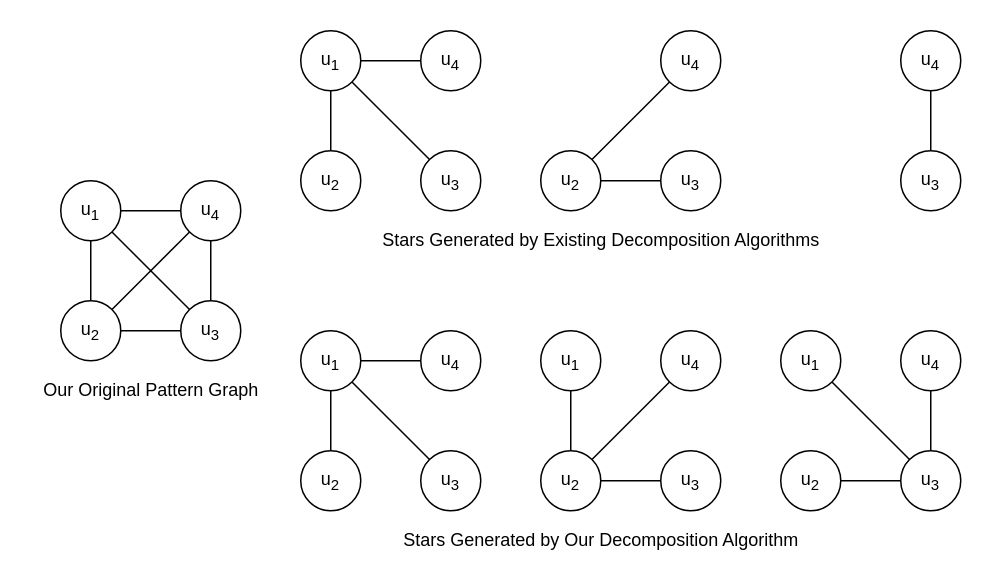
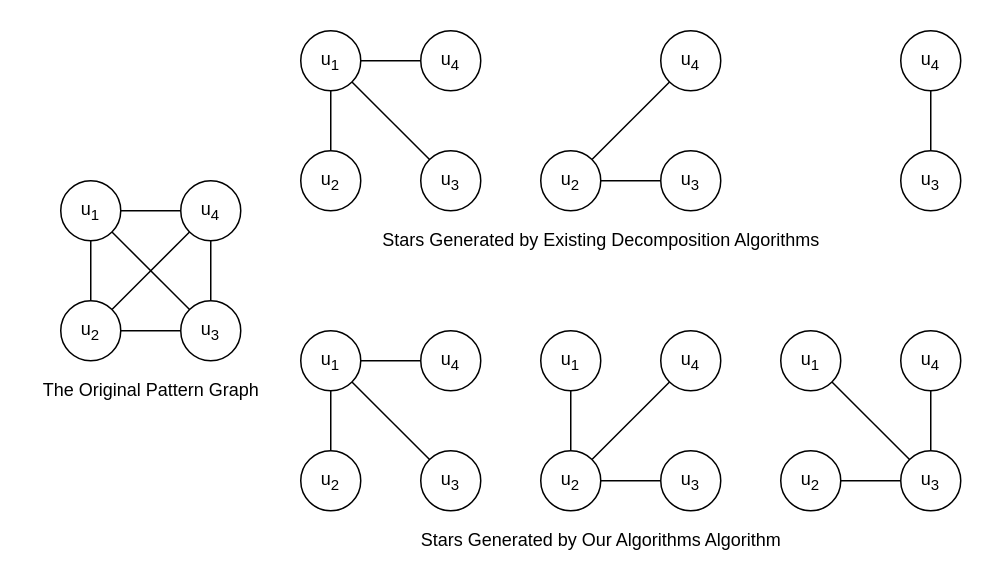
- <mxCell id="48" value="Our Original Pattern Graph" style="text;html=1;align=center;verticalAlign=middle;resizable=0;points=[];autosize=1;" parent="1" vertex="1"><mxGeometry x="20" y="250" width="160" height="20" as="geometry" /></mxCell>
+ <mxCell id="48" value="The Original Pattern Graph" style="text;html=1;align=center;verticalAlign=middle;resizable=0;points=[];autosize=1;" parent="1" vertex="1"><mxGeometry x="20" y="250" width="160" height="20" as="geometry" /></mxCell>
- <mxCell id="50" value="Stars Generated by Our Decomposition Algorithm" style="text;html=1;align=center;verticalAlign=middle;resizable=0;points=[];autosize=1;" parent="1" vertex="1"><mxGeometry x="260" y="350" width="280" height="20" as="geometry" /></mxCell>
+ <mxCell id="50" value="Stars Generated by Our Algorithms Algorithm" style="text;html=1;align=center;verticalAlign=middle;resizable=0;points=[];autosize=1;" parent="1" vertex="1"><mxGeometry x="260" y="350" width="280" height="20" as="geometry" /></mxCell>
